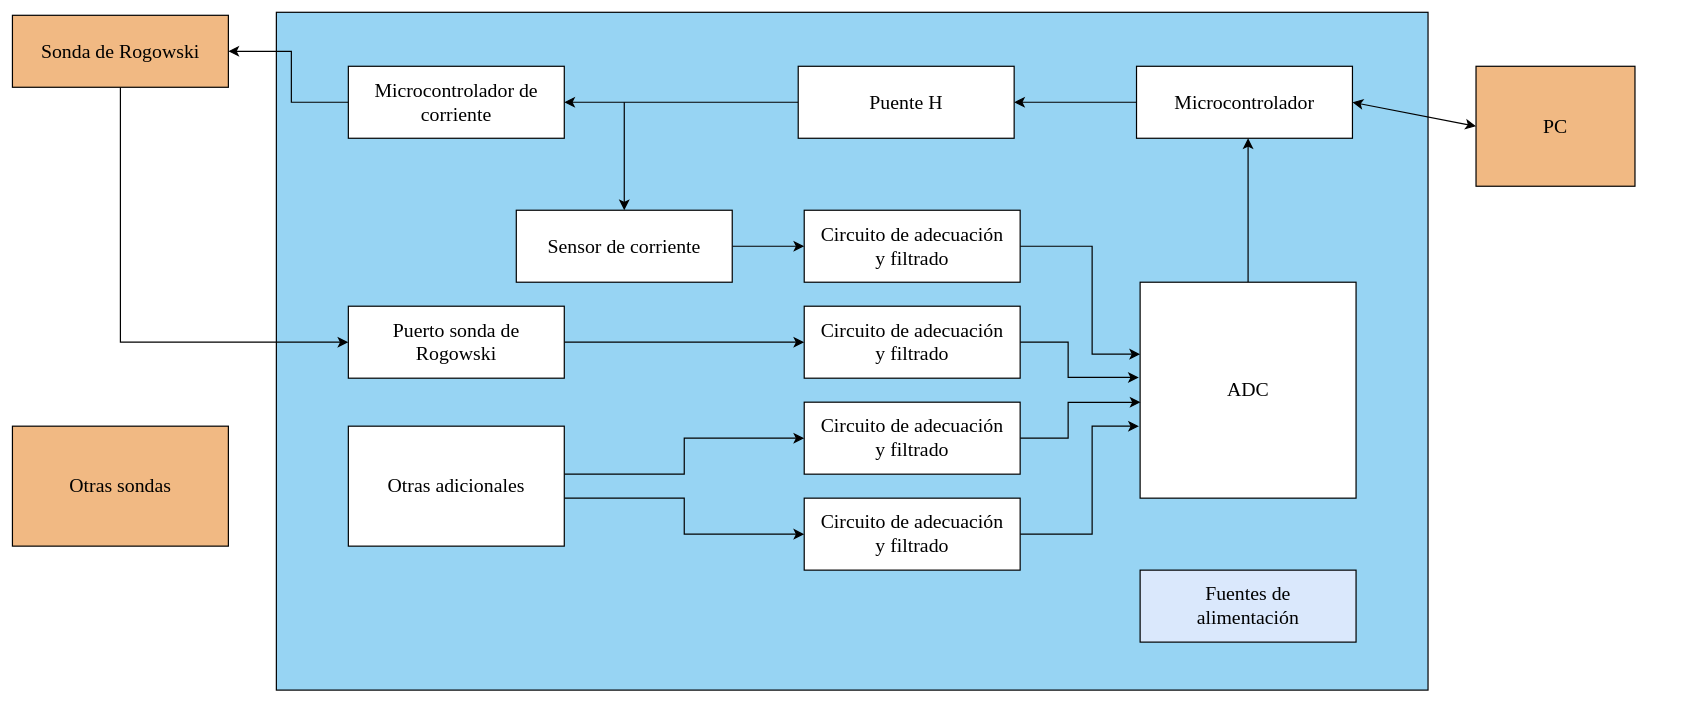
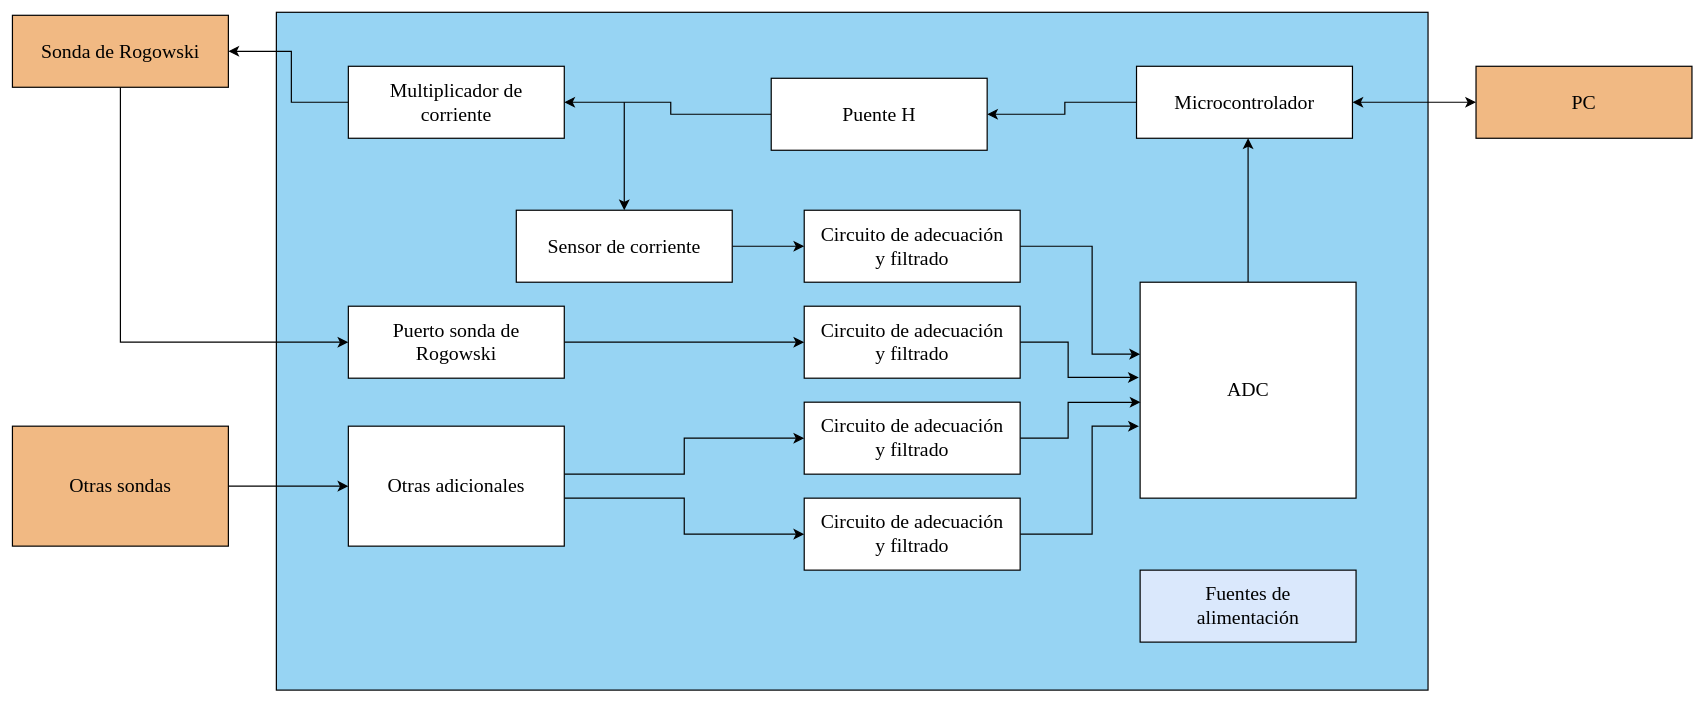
- <mxCell id="16" value="Microcontrolador de&lt;br style=&quot;font-size: 33px;&quot;&gt;corriente" style="whiteSpace=wrap;fontSize=33;glass=0;strokeWidth=2;shadow=0;fontStyle=0;html=1;fontFamily=CMU Serif;" parent="1" vertex="1"><mxGeometry x="580" y="110" width="360" height="120" as="geometry" /></mxCell>
+ <mxCell id="16" value="Multiplicador de&lt;br style=&quot;font-size: 33px;&quot;&gt;corriente" style="whiteSpace=wrap;fontSize=33;glass=0;strokeWidth=2;shadow=0;fontStyle=0;html=1;fontFamily=CMU Serif;" parent="1" vertex="1"><mxGeometry x="580" y="110" width="360" height="120" as="geometry" /></mxCell>
- <mxCell id="12" value="Puente H" style="whiteSpace=wrap;fontSize=33;glass=0;strokeWidth=2;shadow=0;fontStyle=0;html=1;fontFamily=CMU Serif;" parent="1" vertex="1"><mxGeometry x="1330" y="110" width="360" height="120" as="geometry" /></mxCell>
+ <mxCell id="12" value="Puente H" style="whiteSpace=wrap;fontSize=33;glass=0;strokeWidth=2;shadow=0;fontStyle=0;html=1;fontFamily=CMU Serif;" parent="1" vertex="1"><mxGeometry x="1285" y="130" width="360" height="120" as="geometry" /></mxCell>
- <mxCell id="29" value="PC" style="whiteSpace=wrap;fontSize=33;glass=0;strokeWidth=2;shadow=0;fontStyle=0;html=1;fontFamily=CMU Serif;fillColor=#eda661c7;" parent="1" vertex="1"><mxGeometry x="2460" y="110" width="265" height="200" as="geometry" /></mxCell>
+ <mxCell id="29" value="PC" style="whiteSpace=wrap;fontSize=33;glass=0;strokeWidth=2;shadow=0;fontStyle=0;html=1;fontFamily=CMU Serif;fillColor=#eda661c7;" parent="1" vertex="1"><mxGeometry x="2460" y="110" width="360" height="120" as="geometry" /></mxCell>
+ <mxCell id="32" style="edgeStyle=orthogonalEdgeStyle;rounded=0;orthogonalLoop=1;jettySize=auto;html=1;strokeWidth=2;endSize=12;startSize=12;" edge="1" parent="1" source="33" target="25"><mxGeometry relative="1" as="geometry" /></mxCell>
